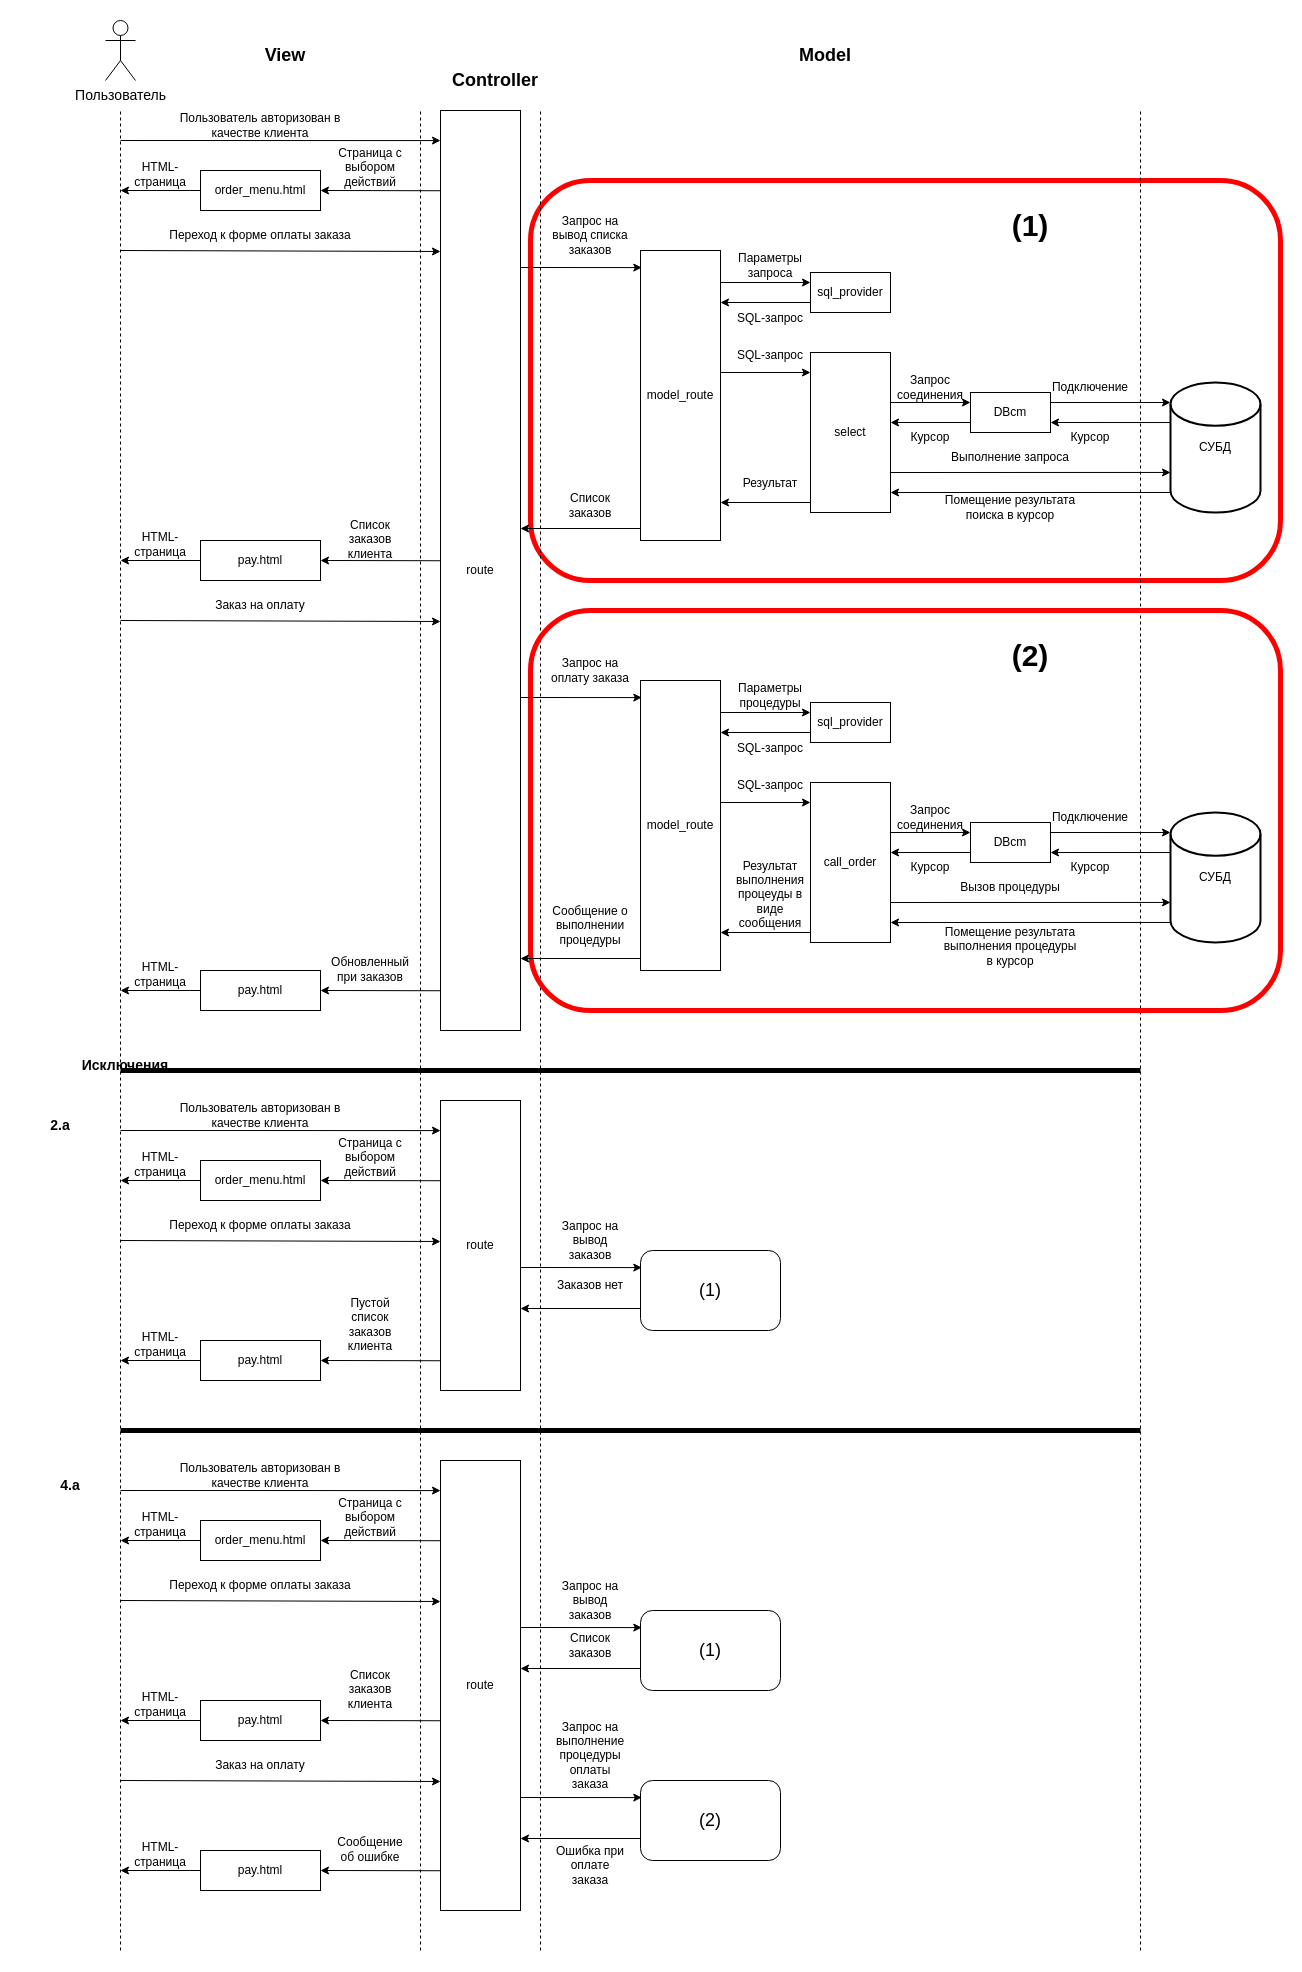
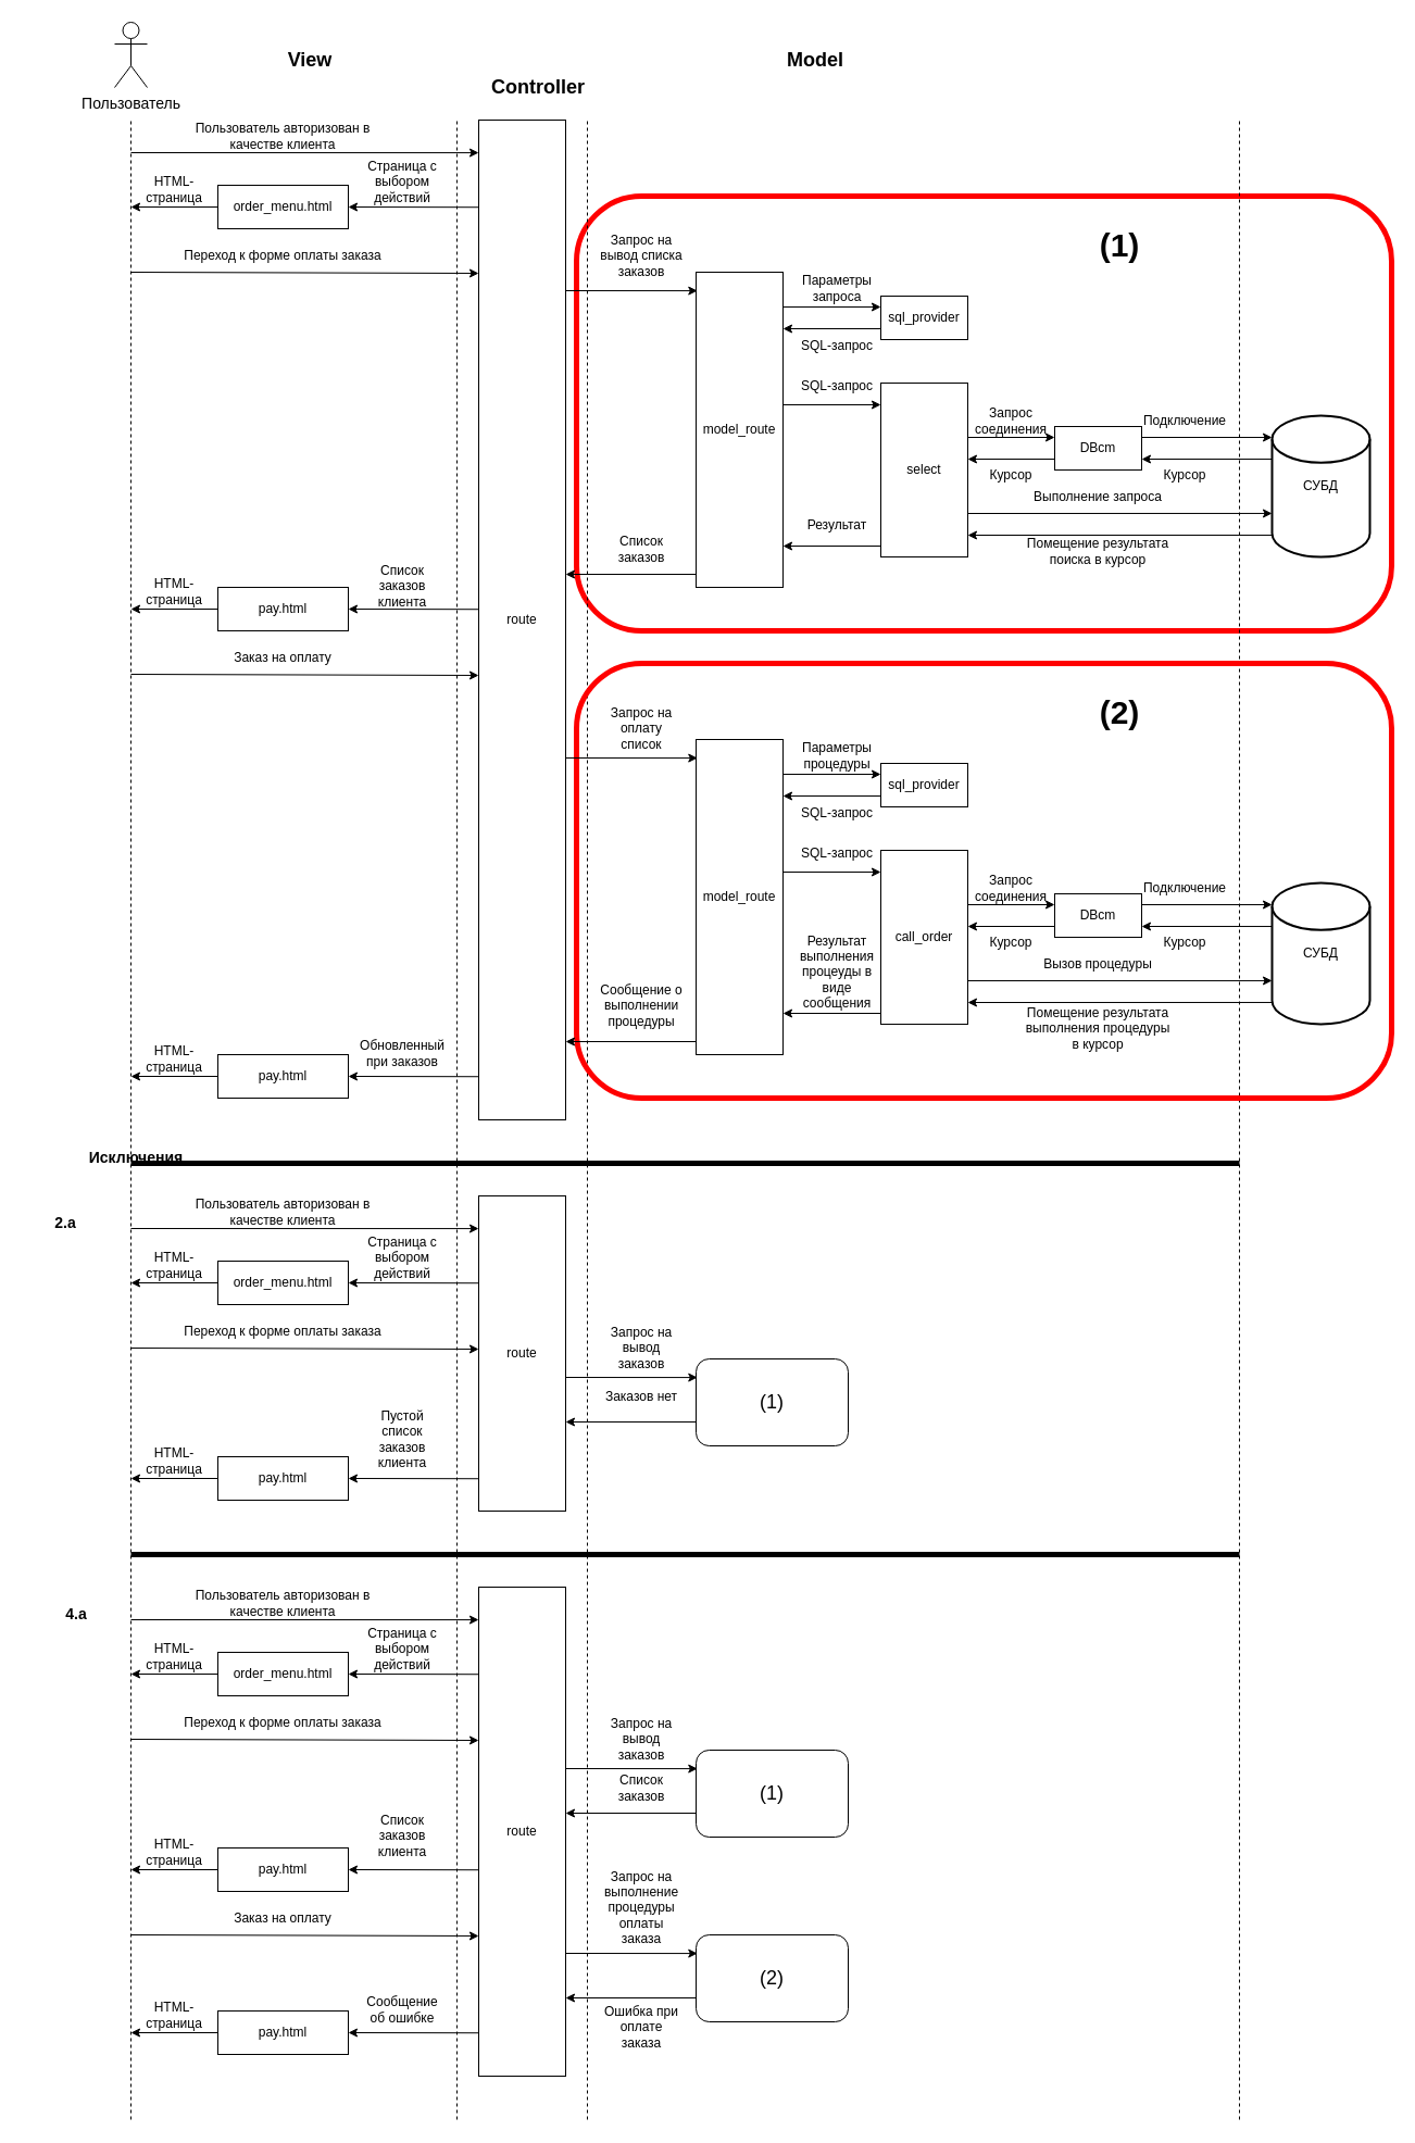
- <mxCell id="19" value="Model" style="text;html=1;align=center;verticalAlign=middle;whiteSpace=wrap;rounded=0;fontSize=18;fontStyle=1" parent="1" vertex="1"><mxGeometry x="730" y="40" width="190" height="30" as="geometry" /></mxCell>
+ <mxCell id="19" value="Model" style="text;html=1;align=center;verticalAlign=middle;whiteSpace=wrap;rounded=0;fontSize=18;fontStyle=1" parent="1" vertex="1"><mxGeometry x="655" y="40" width="190" height="30" as="geometry" /></mxCell>
- <mxCell id="64" value="Запрос на оплату заказа" style="text;html=1;align=center;verticalAlign=middle;whiteSpace=wrap;rounded=0;" vertex="1" parent="1"><mxGeometry x="550" y="650" width="80" height="40" as="geometry" /></mxCell>
+ <mxCell id="64" value="Запрос на оплату список" style="text;html=1;align=center;verticalAlign=middle;whiteSpace=wrap;rounded=0;" vertex="1" parent="1"><mxGeometry x="550" y="650" width="80" height="40" as="geometry" /></mxCell>
